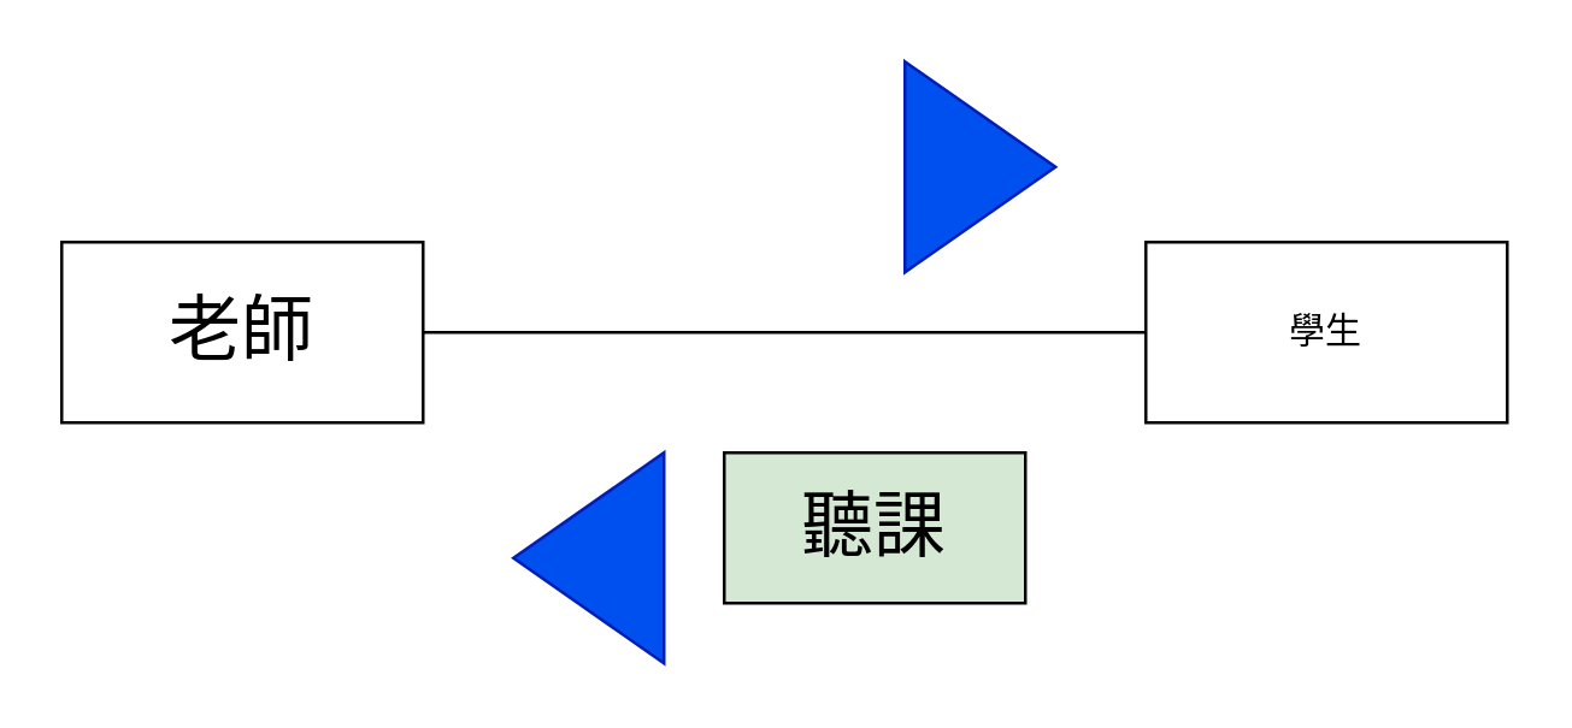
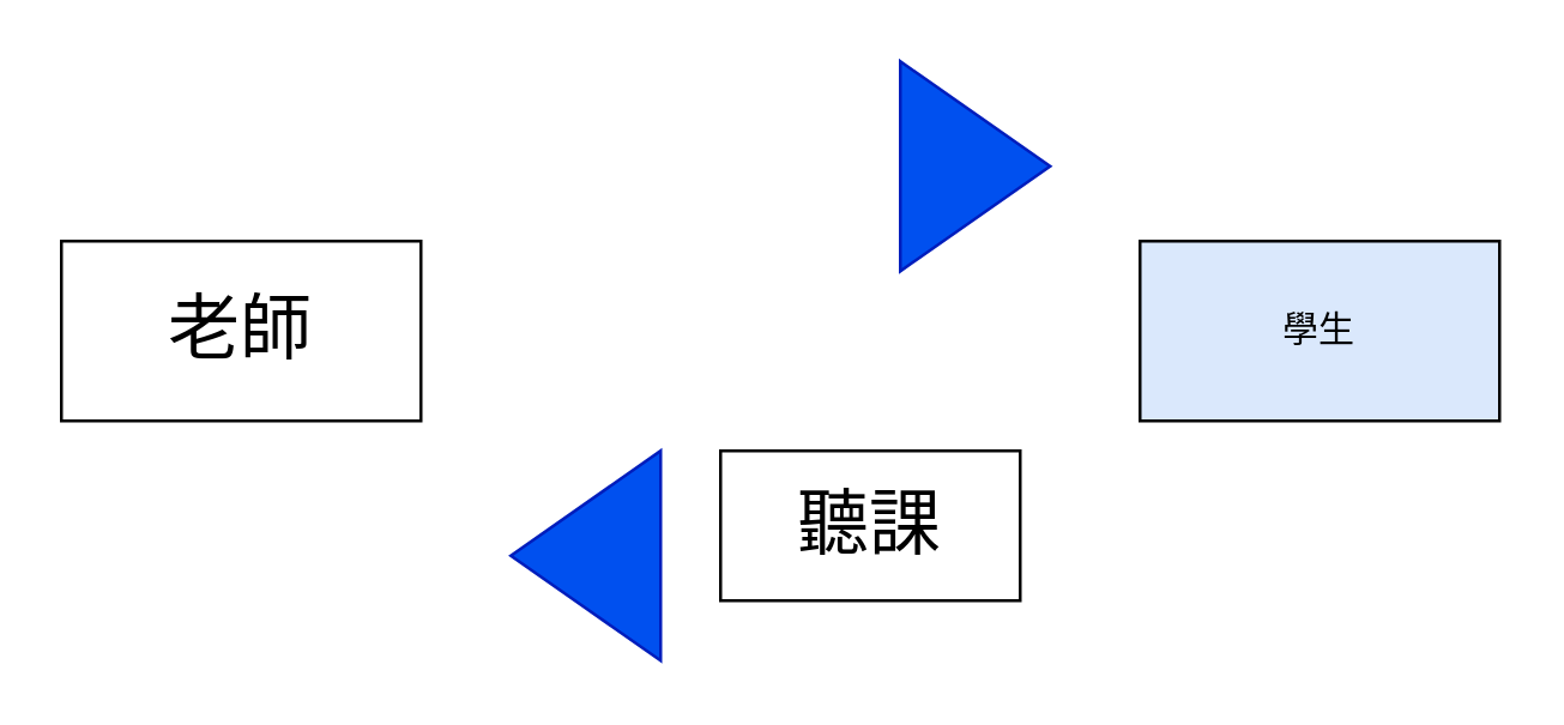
- <mxCell id="4" value="" style="endArrow=none;html=1;fontSize=24;exitX=1;exitY=0.5;exitDx=0;exitDy=0;" edge="1" parent="1" source="2" target="3"><mxGeometry width="50" height="50" relative="1" as="geometry"><mxPoint x="290" y="160" as="sourcePoint" /><mxPoint x="340" y="110" as="targetPoint" /></mxGeometry></mxCell>
- <mxCell id="3" value="學生" style="rounded=0;whiteSpace=wrap;html=1;" vertex="1" parent="1"><mxGeometry x="380" y="80" width="120" height="60" as="geometry" /></mxCell>
+ <mxCell id="3" value="學生" style="rounded=0;whiteSpace=wrap;html=1;fillColor=#dae8fc;" vertex="1" parent="1"><mxGeometry x="380" y="80" width="120" height="60" as="geometry" /></mxCell>
- <mxCell id="6" value="聽課" style="rounded=0;whiteSpace=wrap;html=1;fontSize=24;fillColor=#d5e8d4;" vertex="1" parent="1"><mxGeometry x="240" y="150" width="100" height="50" as="geometry" /></mxCell>
+ <mxCell id="6" value="聽課" style="rounded=0;whiteSpace=wrap;html=1;fontSize=24;" vertex="1" parent="1"><mxGeometry x="240" y="150" width="100" height="50" as="geometry" /></mxCell>
